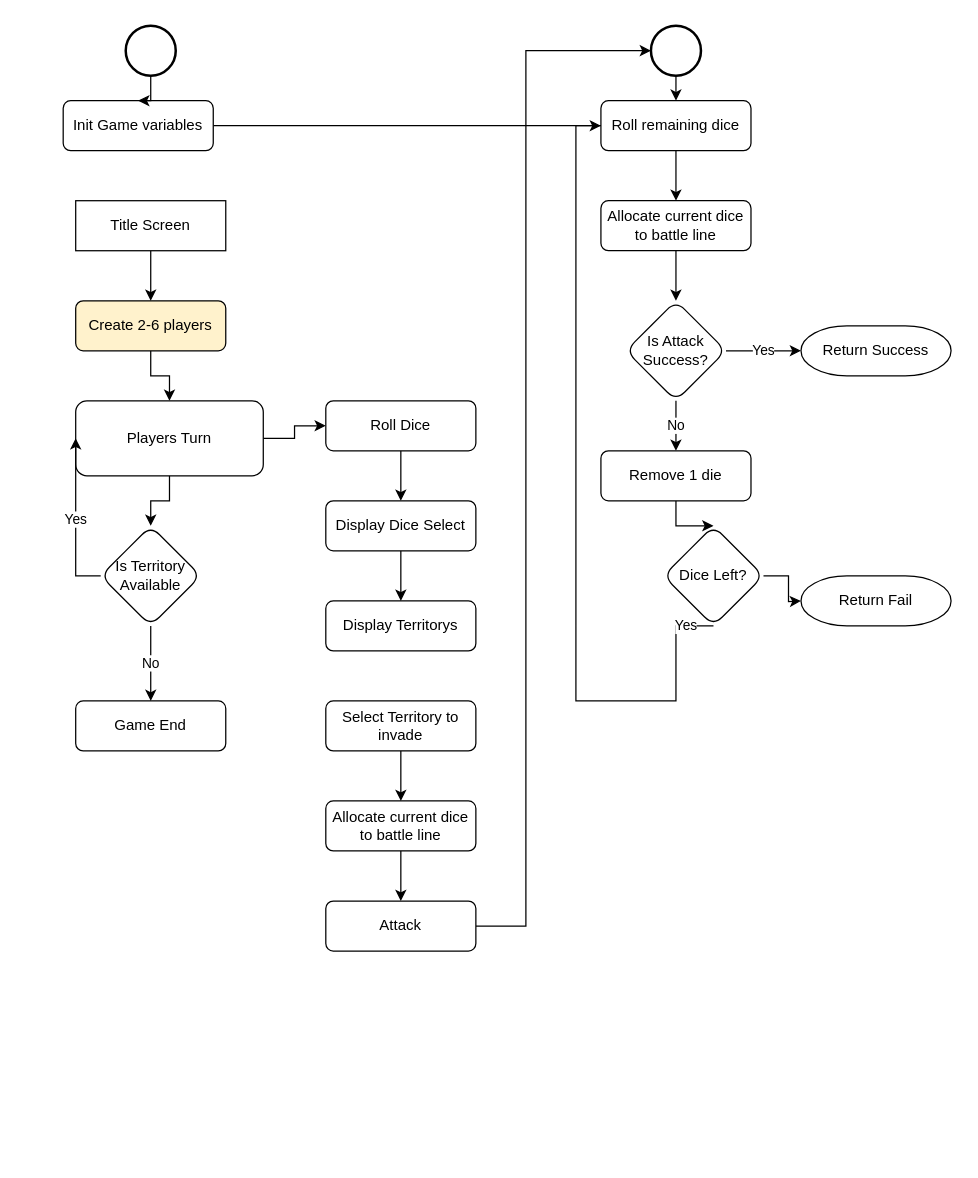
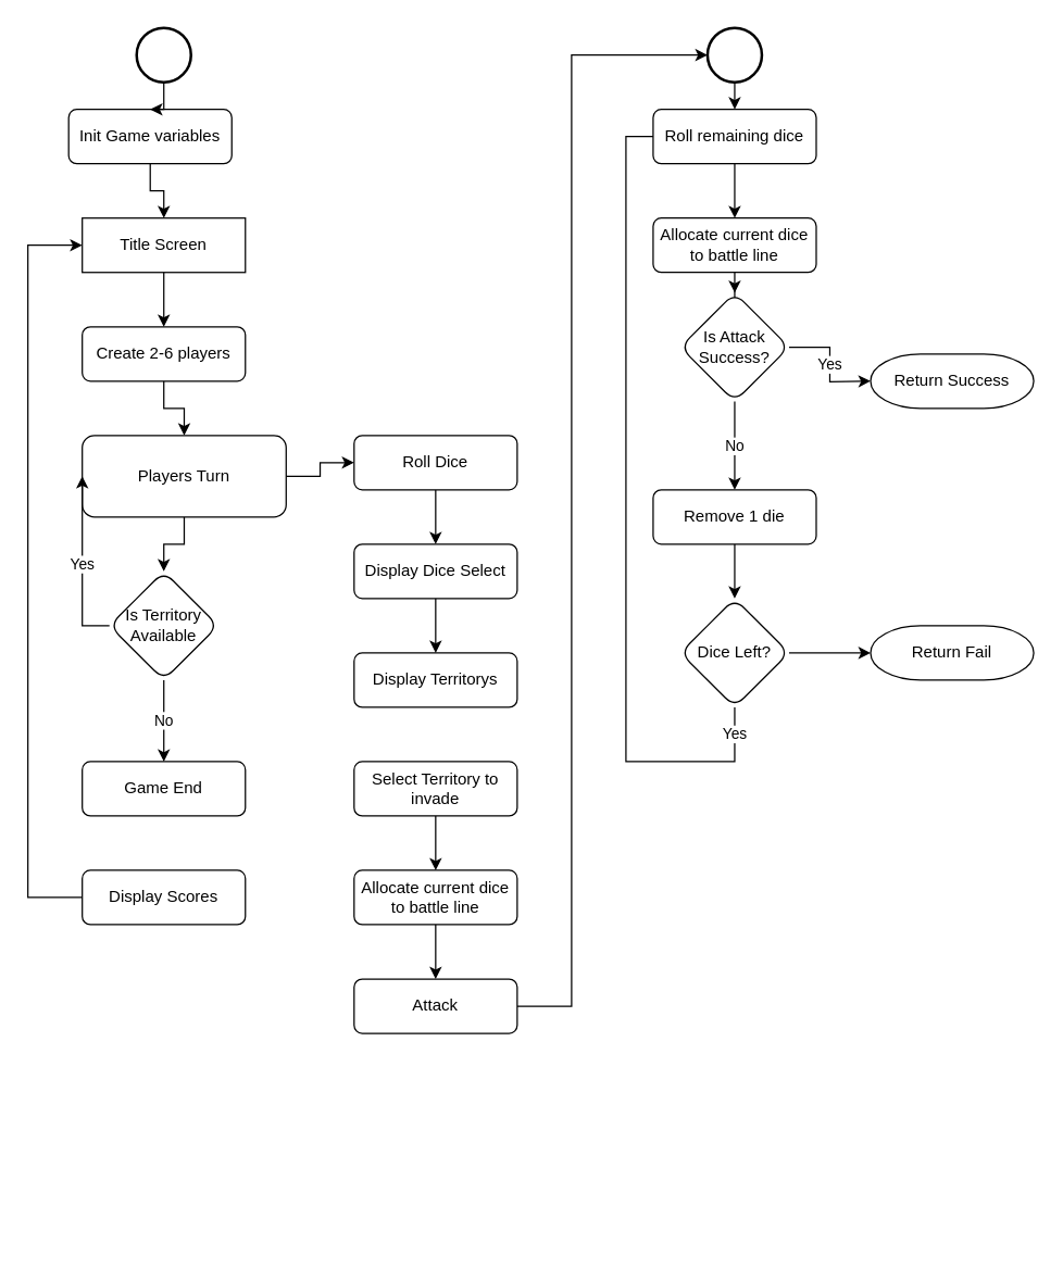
- <mxCell id="2" value="" style="edgeStyle=orthogonalEdgeStyle;rounded=0;orthogonalLoop=1;jettySize=auto;html=1;" edge="1" parent="1" source="3" target="26"><mxGeometry relative="1" as="geometry" /></mxCell>
+ <mxCell id="2" value="" style="edgeStyle=orthogonalEdgeStyle;rounded=0;orthogonalLoop=1;jettySize=auto;html=1;" edge="1" parent="1" source="3" target="46"><mxGeometry relative="1" as="geometry" /></mxCell>
- <mxCell id="7" value="Create 2-6 players" style="whiteSpace=wrap;html=1;rounded=1;glass=0;strokeWidth=1;shadow=0;fillColor=#fff2cc;" vertex="1" parent="1"><mxGeometry x="60" y="240" width="120" height="40" as="geometry" /></mxCell>
+ <mxCell id="7" value="Create 2-6 players" style="whiteSpace=wrap;html=1;rounded=1;glass=0;strokeWidth=1;shadow=0;" vertex="1" parent="1"><mxGeometry x="60" y="240" width="120" height="40" as="geometry" /></mxCell>
- <mxCell id="31" value="Is Attack Success?" style="rhombus;whiteSpace=wrap;html=1;rounded=1;glass=0;strokeWidth=1;shadow=0;" vertex="1" parent="1"><mxGeometry x="500" y="240" width="80" height="80" as="geometry" /></mxCell>
+ <mxCell id="31" value="Is Attack Success?" style="rhombus;whiteSpace=wrap;html=1;rounded=1;glass=0;strokeWidth=1;shadow=0;" vertex="1" parent="1"><mxGeometry x="500" y="215" width="80" height="80" as="geometry" /></mxCell>
+ <mxCell id="43" value="" style="edgeStyle=orthogonalEdgeStyle;rounded=0;orthogonalLoop=1;jettySize=auto;html=1;entryX=0;entryY=0.5;entryDx=0;entryDy=0;" edge="1" parent="1" source="44" target="46"><mxGeometry relative="1" as="geometry"><mxPoint x="120" y="720" as="targetPoint" /><Array as="points"><mxPoint x="20" y="660" /><mxPoint x="20" y="180" /></Array></mxGeometry></mxCell>
- <mxCell id="36" value="Dice Left?" style="rhombus;whiteSpace=wrap;html=1;rounded=1;glass=0;strokeWidth=1;shadow=0;" vertex="1" parent="1"><mxGeometry x="530" y="420" width="80" height="80" as="geometry" /></mxCell>
+ <mxCell id="36" value="Dice Left?" style="rhombus;whiteSpace=wrap;html=1;rounded=1;glass=0;strokeWidth=1;shadow=0;" vertex="1" parent="1"><mxGeometry x="500" y="440" width="80" height="80" as="geometry" /></mxCell>
+ <mxCell id="44" value="Display Scores" style="whiteSpace=wrap;html=1;rounded=1;glass=0;strokeWidth=1;shadow=0;" vertex="1" parent="1"><mxGeometry x="60" y="640" width="120" height="40" as="geometry" /></mxCell>
